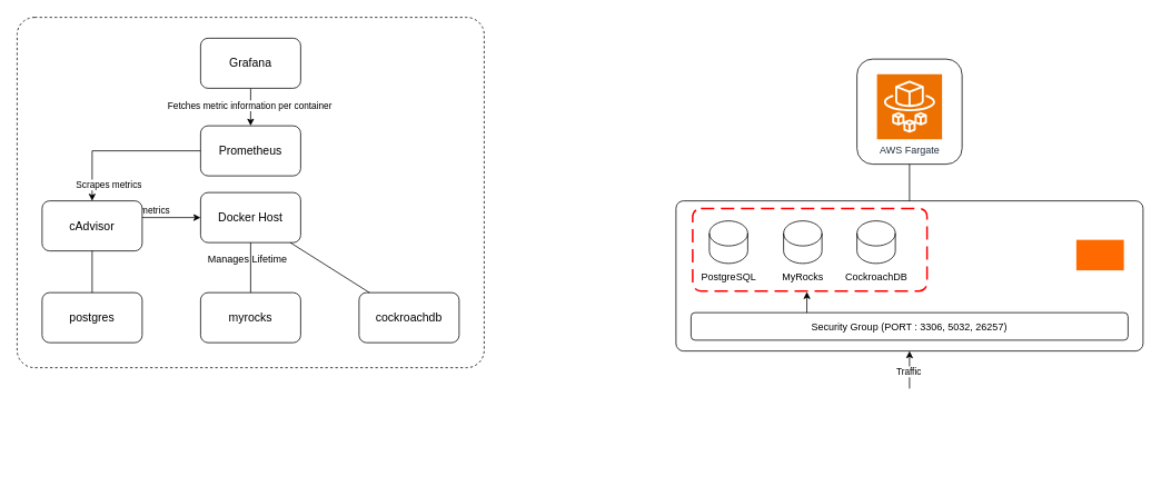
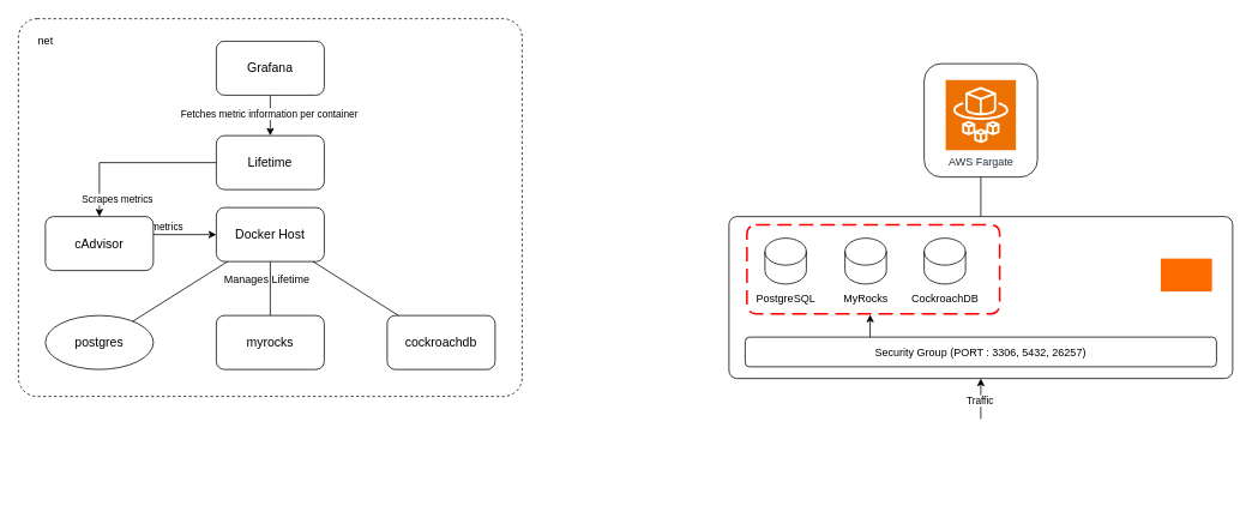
+ <mxCell id="17" value="net" style="text;html=1;align=center;verticalAlign=middle;resizable=0;points=[];autosize=1;strokeColor=none;fillColor=none;" parent="1" vertex="1"><mxGeometry x="30" y="30" width="40" height="30" as="geometry" /></mxCell>
- <mxCell id="10" value="Prometheus" style="rounded=1;whiteSpace=wrap;html=1;fontSize=14;" parent="1" vertex="1"><mxGeometry x="240" y="150" width="120" height="60" as="geometry" /></mxCell>
+ <mxCell id="10" value="Lifetime" style="rounded=1;whiteSpace=wrap;html=1;fontSize=14;" parent="1" vertex="1"><mxGeometry x="240" y="150" width="120" height="60" as="geometry" /></mxCell>
- <mxCell id="19" value="" style="endArrow=none;html=1;rounded=0;" parent="1" source="14" target="13" edge="1"><mxGeometry width="50" height="50" relative="1" as="geometry"><mxPoint x="210" y="290" as="sourcePoint" /><mxPoint x="260" y="240" as="targetPoint" /></mxGeometry></mxCell>
+ <mxCell id="19" value="" style="endArrow=none;html=1;rounded=0;" parent="1" source="14" target="18" edge="1"><mxGeometry width="50" height="50" relative="1" as="geometry"><mxPoint x="210" y="290" as="sourcePoint" /><mxPoint x="260" y="240" as="targetPoint" /></mxGeometry></mxCell>
- <mxCell id="14" value="postgres" style="rounded=1;whiteSpace=wrap;html=1;fontSize=14;" parent="1" vertex="1"><mxGeometry x="50" y="350" width="120" height="60" as="geometry" /></mxCell>
+ <mxCell id="14" value="postgres" style="ellipse;whiteSpace=wrap;html=1;fontSize=14;" parent="1" vertex="1"><mxGeometry x="50" y="350" width="120" height="60" as="geometry" /></mxCell>
- <mxCell id="37" value="Security Group (PORT : 3306, 5032, 26257)" style="rounded=1;whiteSpace=wrap;html=1;" vertex="1" parent="1"><mxGeometry x="828" y="374" width="524" height="33" as="geometry" /></mxCell>
+ <mxCell id="37" value="Security Group (PORT : 3306, 5432, 26257)" style="rounded=1;whiteSpace=wrap;html=1;" vertex="1" parent="1"><mxGeometry x="828" y="374" width="524" height="33" as="geometry" /></mxCell>
